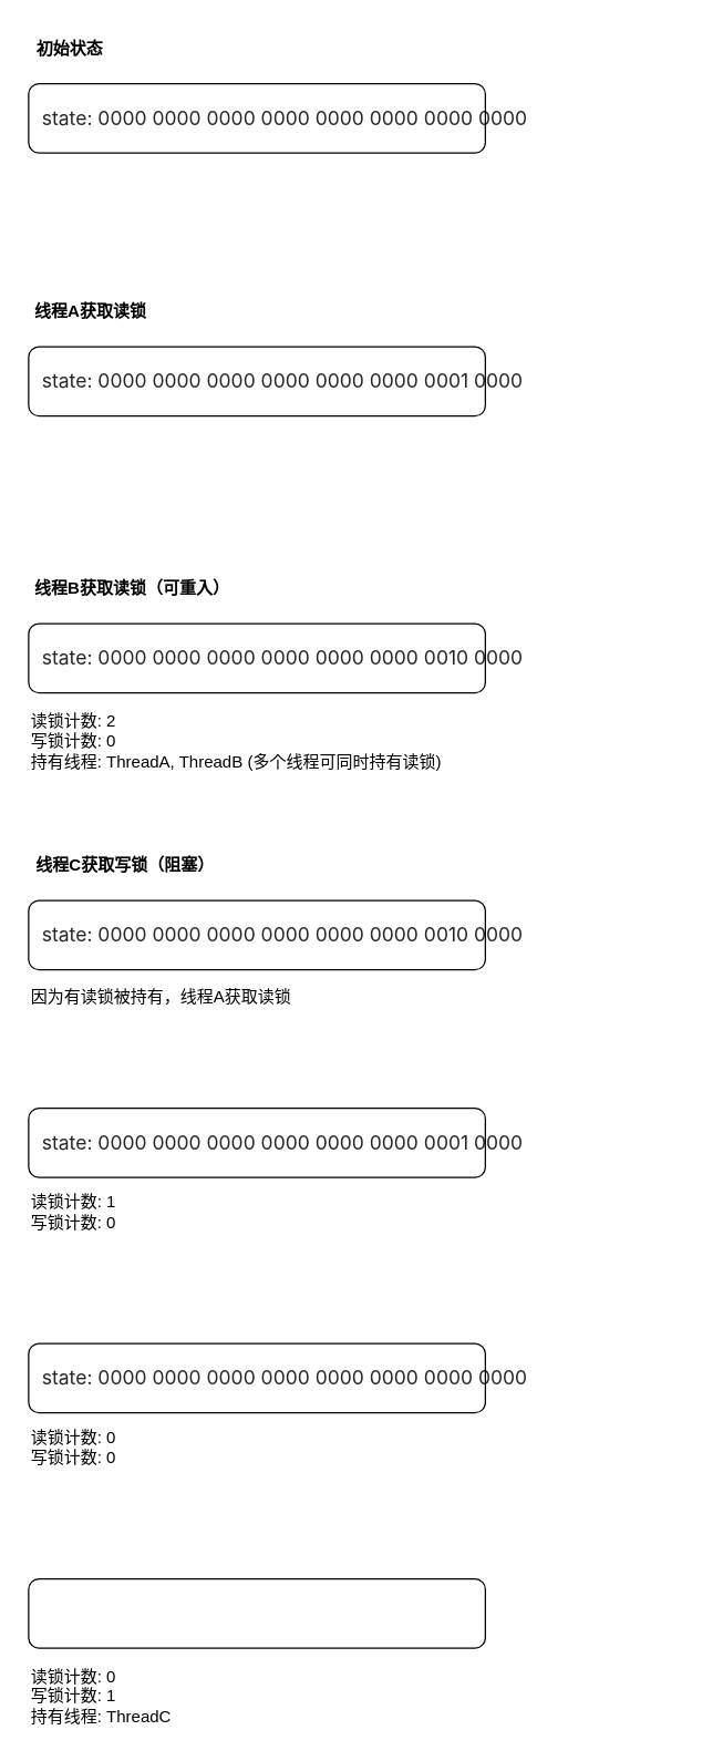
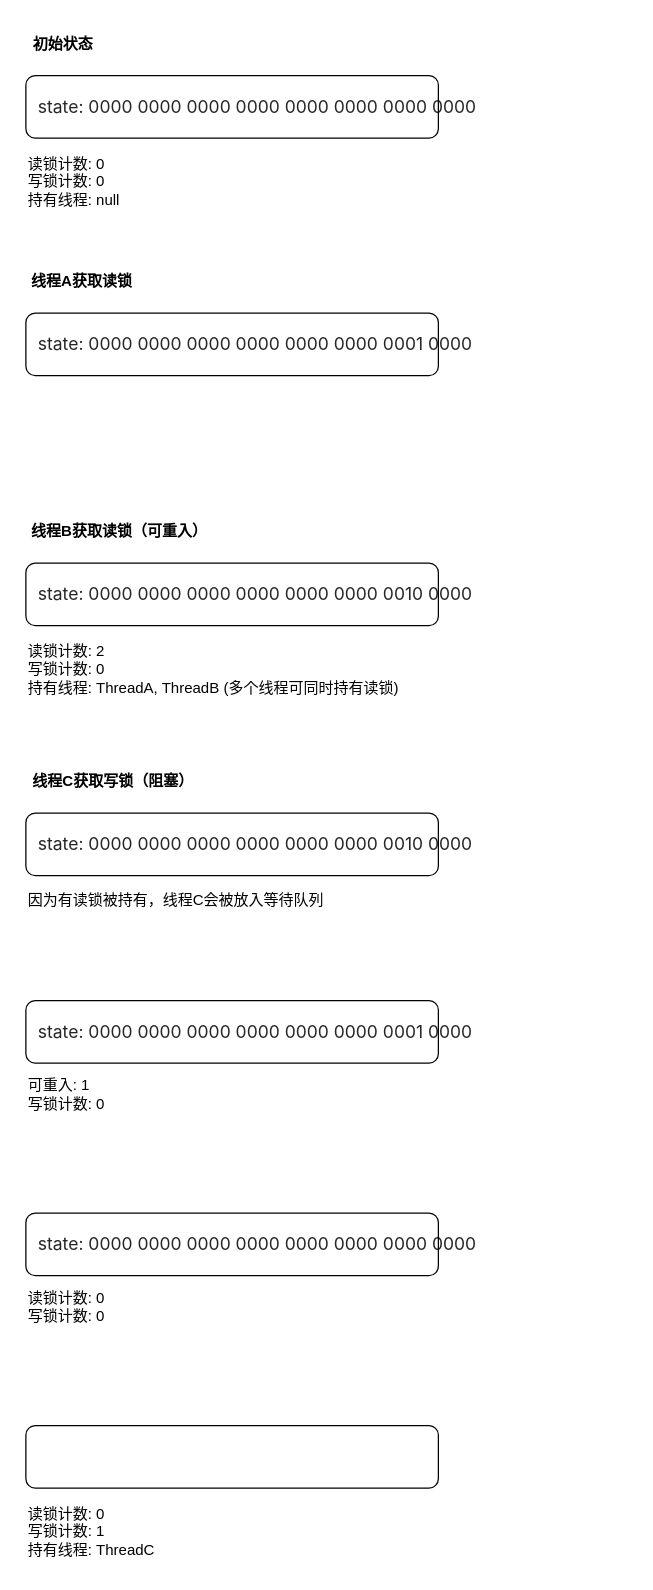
+ <mxCell id="5" value="&lt;div&gt;读锁计数: 0&lt;/div&gt;&lt;div&gt;写锁计数: 0&lt;/div&gt;&lt;div&gt;持有线程: null&lt;/div&gt;" style="text;strokeColor=none;align=left;fillColor=none;html=1;verticalAlign=middle;whiteSpace=wrap;rounded=0;" parent="2" vertex="1"><mxGeometry y="100" width="80" height="50" as="geometry" /></mxCell>
- <mxCell id="18" value="因为有读锁被持有，线程A获取读锁" style="text;strokeColor=none;align=left;fillColor=none;html=1;verticalAlign=middle;whiteSpace=wrap;rounded=0;" parent="16" vertex="1"><mxGeometry y="100" width="250" height="20" as="geometry" /></mxCell>
+ <mxCell id="18" value="因为有读锁被持有，线程C会被放入等待队列" style="text;strokeColor=none;align=left;fillColor=none;html=1;verticalAlign=middle;whiteSpace=wrap;rounded=0;" parent="16" vertex="1"><mxGeometry y="100" width="250" height="20" as="geometry" /></mxCell>
- <mxCell id="23" value="&lt;div&gt;读锁计数: 1&lt;/div&gt;&lt;div&gt;写锁计数: 0&lt;/div&gt;" style="text;strokeColor=none;align=left;fillColor=none;html=1;verticalAlign=middle;whiteSpace=wrap;rounded=0;" parent="21" vertex="1"><mxGeometry y="100" width="80" height="30" as="geometry" /></mxCell>
+ <mxCell id="23" value="&lt;div&gt;可重入: 1&lt;/div&gt;&lt;div&gt;写锁计数: 0&lt;/div&gt;" style="text;strokeColor=none;align=left;fillColor=none;html=1;verticalAlign=middle;whiteSpace=wrap;rounded=0;" parent="21" vertex="1"><mxGeometry y="100" width="80" height="30" as="geometry" /></mxCell>
